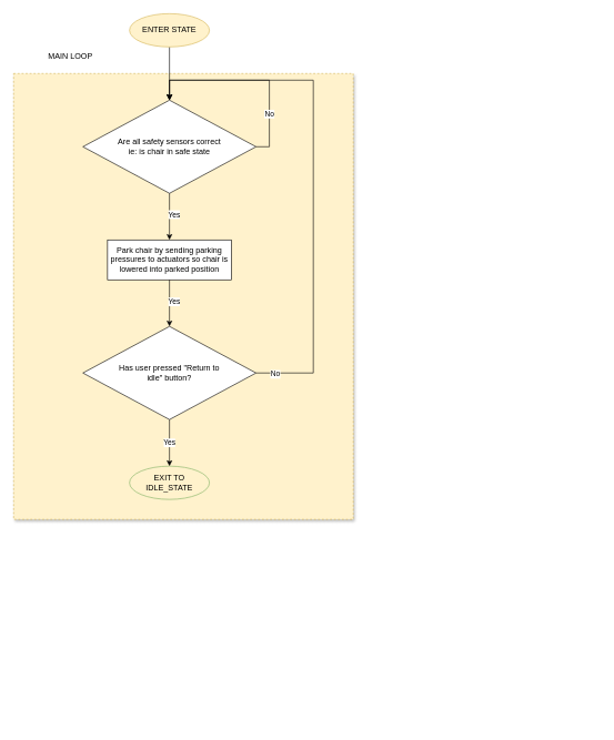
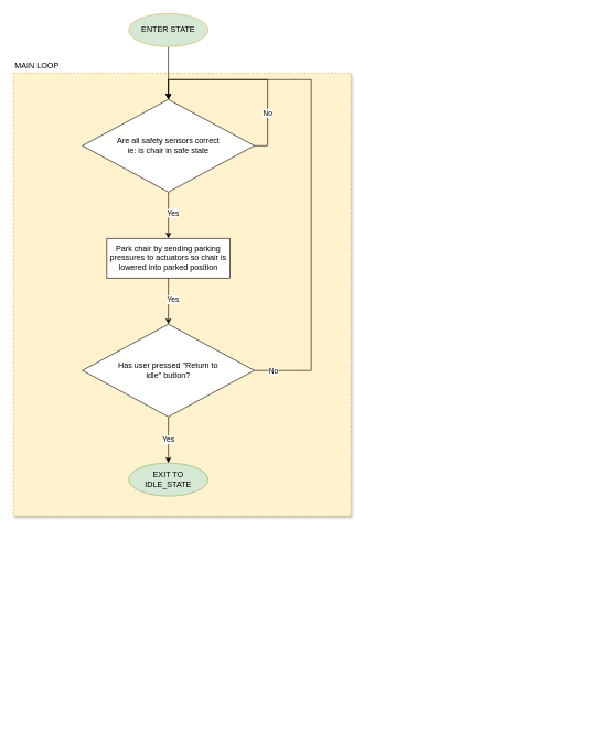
- <mxCell id="13" value="ENTER STATE" style="ellipse;whiteSpace=wrap;html=1;fillColor=#fff2cc;strokeColor=#d6b656;" vertex="1" parent="1"><mxGeometry x="194" y="20" width="120" height="50" as="geometry" /></mxCell>
+ <mxCell id="13" value="ENTER STATE" style="ellipse;whiteSpace=wrap;html=1;fillColor=#d5e8d4;strokeColor=#d6b656;" vertex="1" parent="1"><mxGeometry x="194" y="20" width="120" height="50" as="geometry" /></mxCell>
- <mxCell id="11" value="MAIN LOOP" style="text;html=1;strokeColor=none;fillColor=none;align=left;verticalAlign=middle;whiteSpace=wrap;rounded=0;" vertex="1" parent="3"><mxGeometry x="50" y="5" width="80" height="20" as="geometry" /></mxCell>
+ <mxCell id="11" value="MAIN LOOP" style="text;html=1;strokeColor=none;fillColor=none;align=left;verticalAlign=middle;whiteSpace=wrap;rounded=0;" vertex="1" parent="3"><mxGeometry y="20" width="80" height="20" as="geometry" /></mxCell>
- <mxCell id="10" value="EXIT TO IDLE_STATE" style="ellipse;whiteSpace=wrap;html=1;fillColor=#fff2cc;strokeColor=#82b366;" vertex="1" parent="3"><mxGeometry x="174" y="630" width="120" height="50" as="geometry" /></mxCell>
+ <mxCell id="10" value="EXIT TO IDLE_STATE" style="ellipse;whiteSpace=wrap;html=1;fillColor=#d5e8d4;strokeColor=#82b366;" vertex="1" parent="3"><mxGeometry x="174" y="630" width="120" height="50" as="geometry" /></mxCell>
